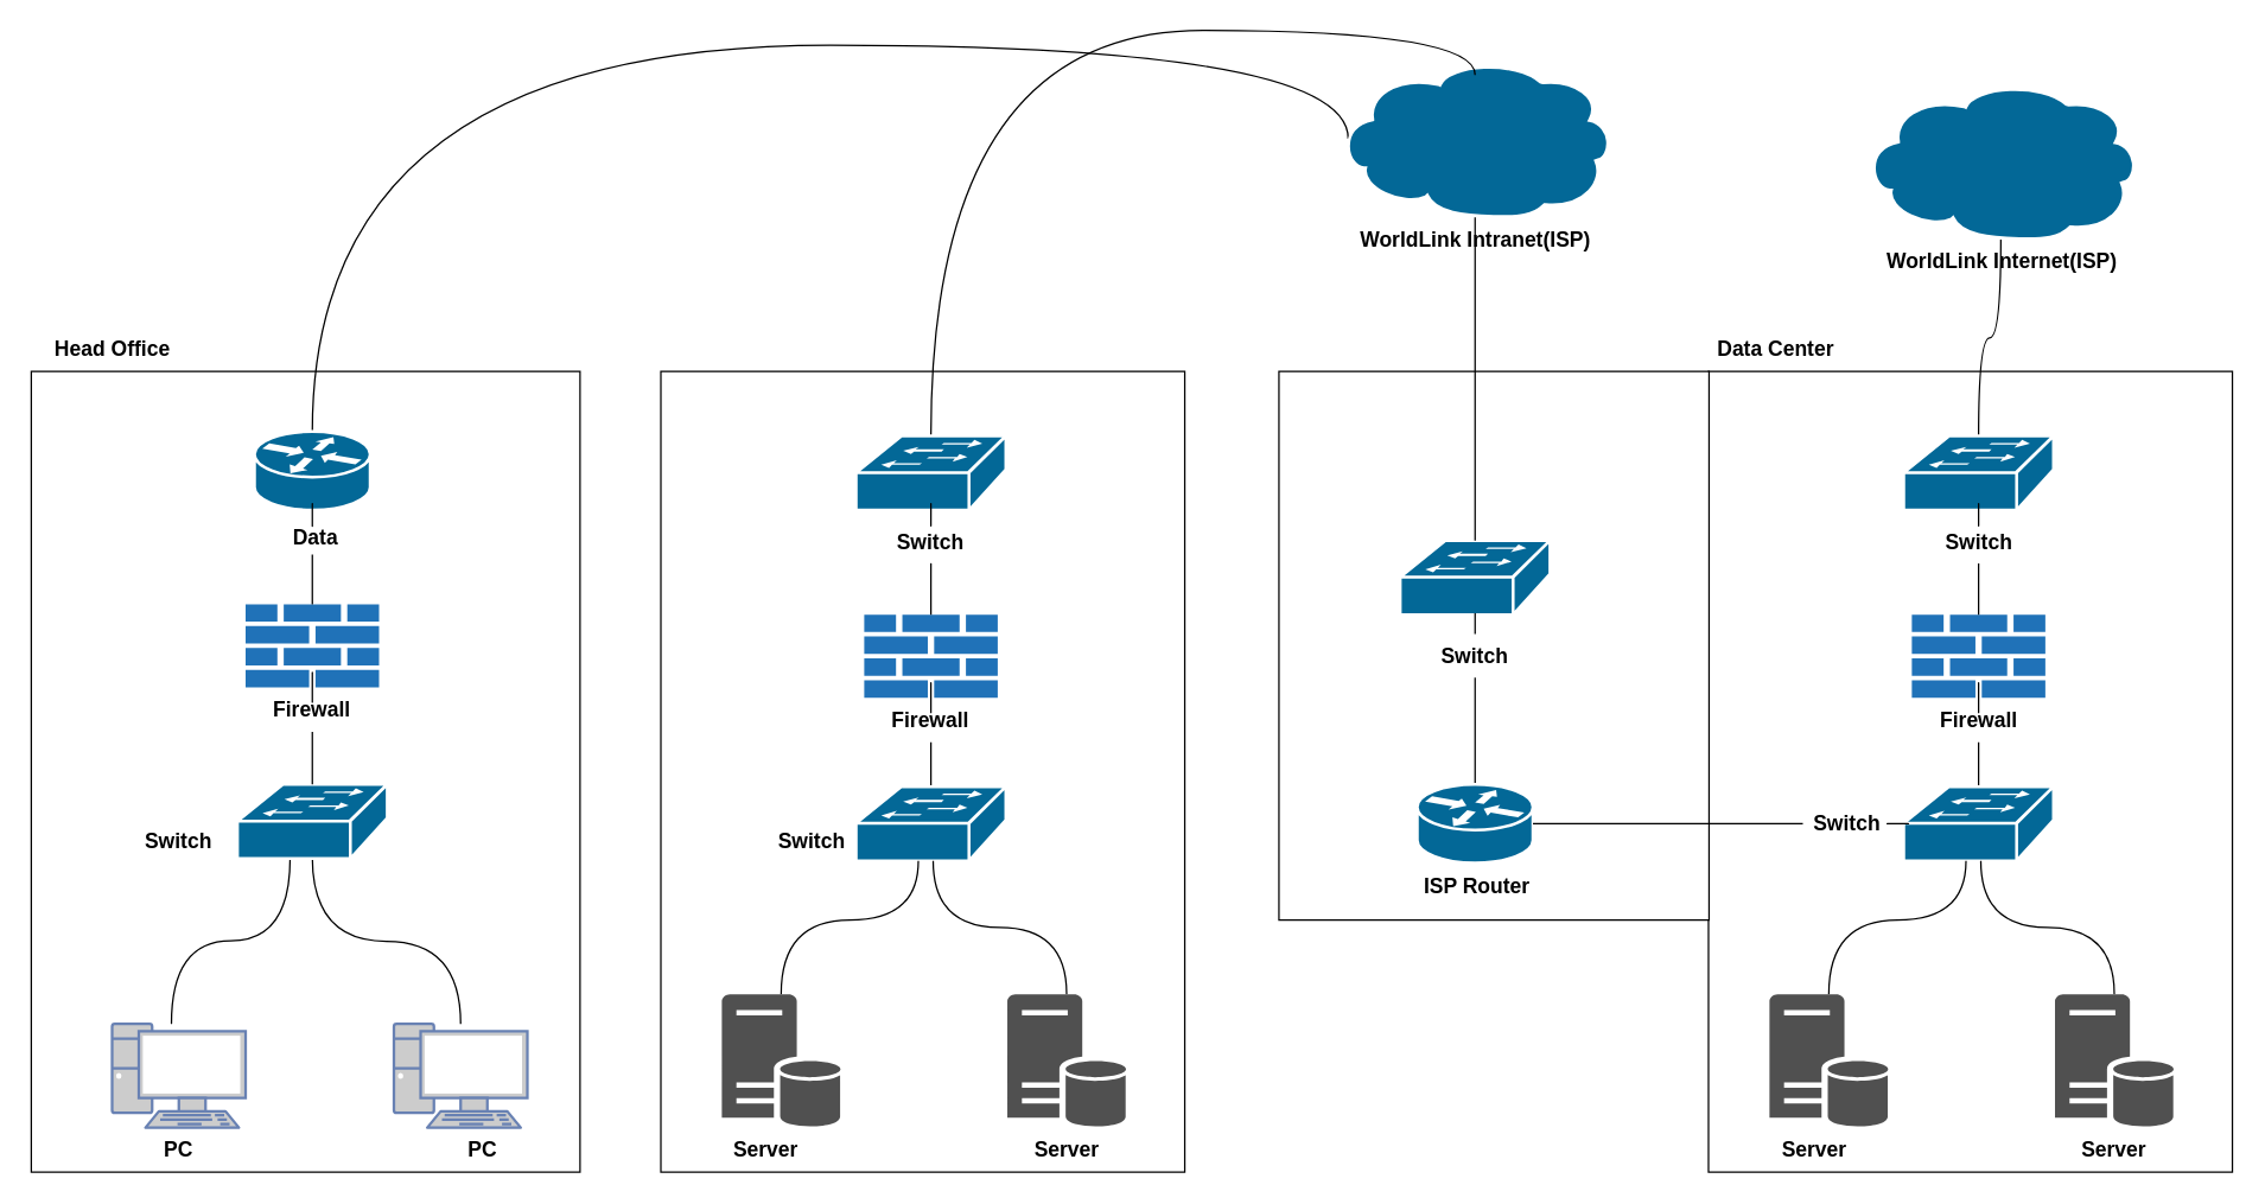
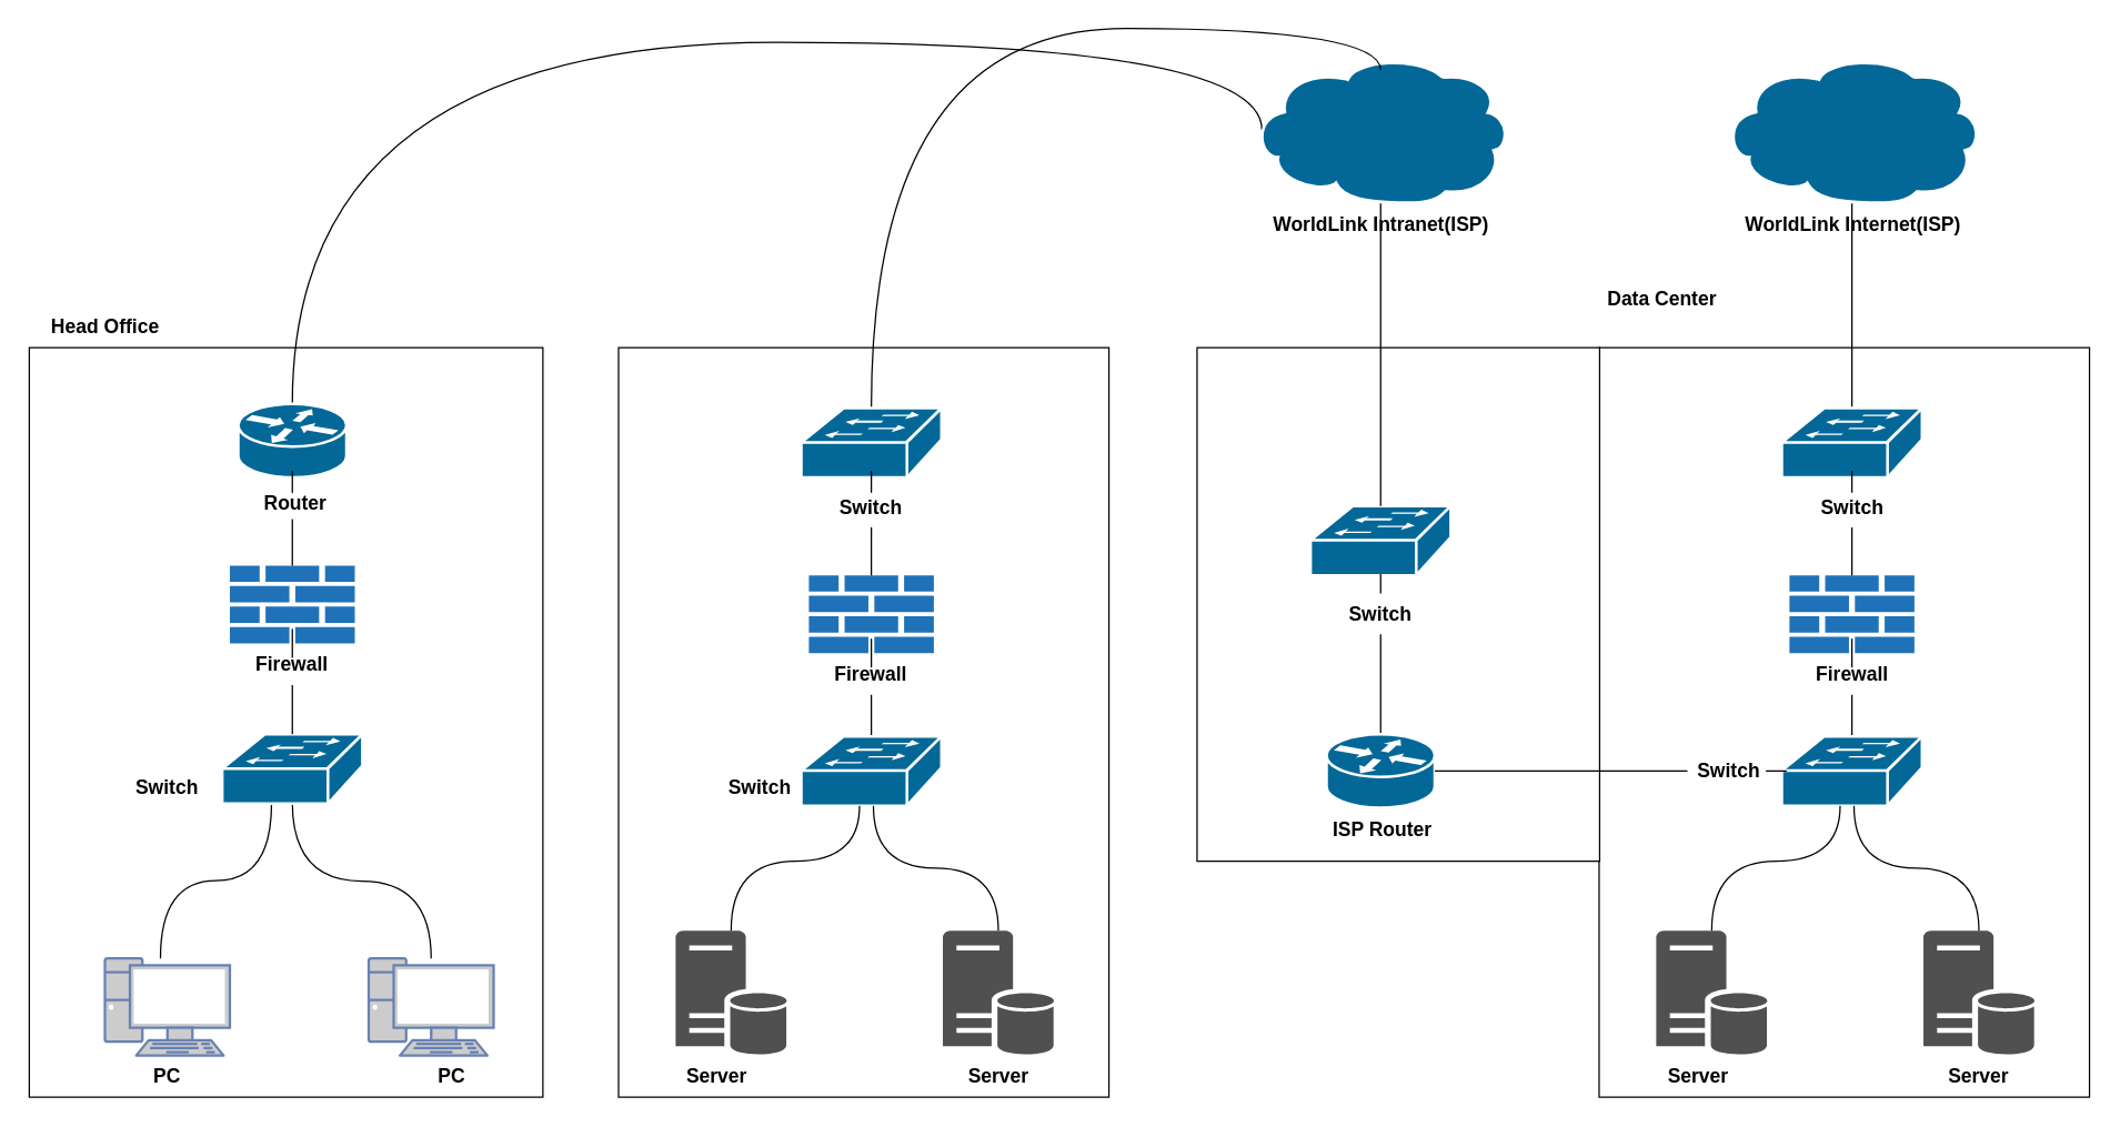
- <mxCell id="5" value="&lt;b&gt;&lt;font style=&quot;font-size: 14px;&quot;&gt;WorldLink Internet(ISP)&lt;/font&gt;&lt;/b&gt;" style="shape=mxgraph.cisco.storage.cloud;sketch=0;html=1;pointerEvents=1;dashed=0;fillColor=#036897;strokeColor=#ffffff;strokeWidth=2;verticalLabelPosition=bottom;verticalAlign=top;align=center;outlineConnect=0;" parent="1" vertex="1"><mxGeometry x="1255.5" y="55" width="186" height="106" as="geometry" /></mxCell>
+ <mxCell id="5" value="&lt;b&gt;&lt;font style=&quot;font-size: 14px;&quot;&gt;WorldLink Internet(ISP)&lt;/font&gt;&lt;/b&gt;" style="shape=mxgraph.cisco.storage.cloud;sketch=0;html=1;pointerEvents=1;dashed=0;fillColor=#036897;strokeColor=#ffffff;strokeWidth=2;verticalLabelPosition=bottom;verticalAlign=top;align=center;outlineConnect=0;" parent="1" vertex="1"><mxGeometry x="1240.5" y="40" width="186" height="106" as="geometry" /></mxCell>
- <mxCell id="6" value="&lt;font style=&quot;font-size: 14px;&quot;&gt;&lt;b&gt;Data Center&lt;/b&gt;&lt;/font&gt;" style="text;html=1;strokeColor=none;fillColor=none;align=center;verticalAlign=middle;whiteSpace=wrap;rounded=0;" parent="1" vertex="1"><mxGeometry x="1151.75" y="220" width="90" height="30" as="geometry" /></mxCell>
+ <mxCell id="6" value="&lt;font style=&quot;font-size: 14px;&quot;&gt;&lt;b&gt;Data Center&lt;/b&gt;&lt;/font&gt;" style="text;html=1;strokeColor=none;fillColor=none;align=center;verticalAlign=middle;whiteSpace=wrap;rounded=0;" parent="1" vertex="1"><mxGeometry x="1151.75" y="200" width="90" height="30" as="geometry" /></mxCell>
- <mxCell id="66" value="&lt;b&gt;&lt;font style=&quot;font-size: 14px;&quot;&gt;&amp;nbsp;Data&lt;/font&gt;&lt;/b&gt;" style="text;html=1;strokeColor=none;fillColor=none;align=center;verticalAlign=middle;whiteSpace=wrap;rounded=0;" parent="1" vertex="1"><mxGeometry x="169.5" y="350" width="81" height="23.5" as="geometry" /></mxCell>
+ <mxCell id="66" value="&lt;b&gt;&lt;font style=&quot;font-size: 14px;&quot;&gt;&amp;nbsp;Router&lt;/font&gt;&lt;/b&gt;" style="text;html=1;strokeColor=none;fillColor=none;align=center;verticalAlign=middle;whiteSpace=wrap;rounded=0;" parent="1" vertex="1"><mxGeometry x="169.5" y="350" width="81" height="23.5" as="geometry" /></mxCell>
